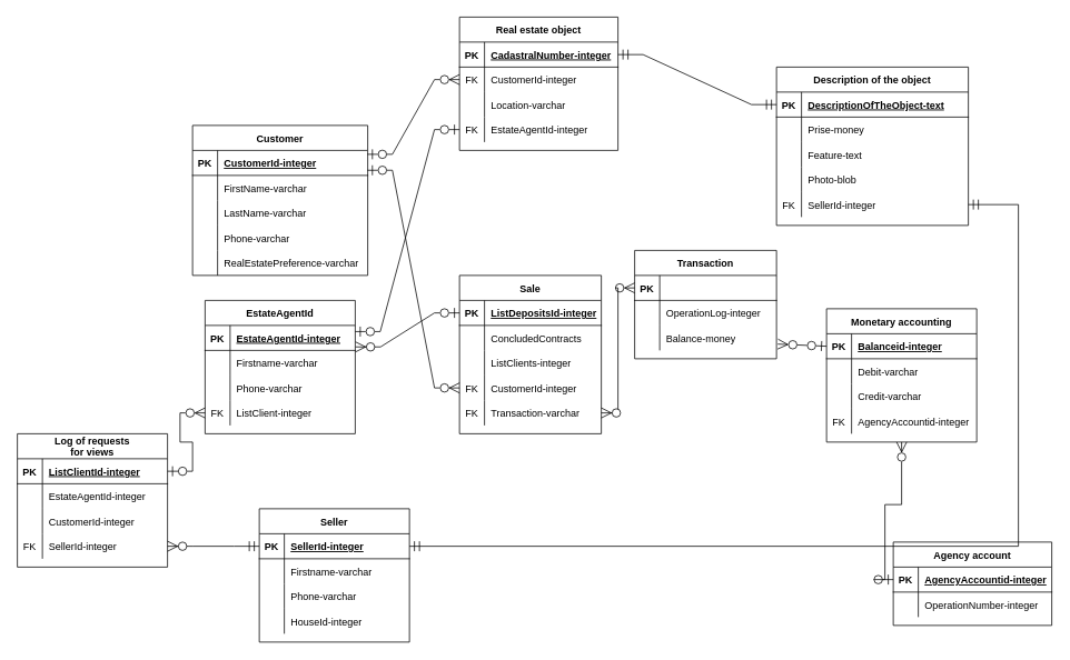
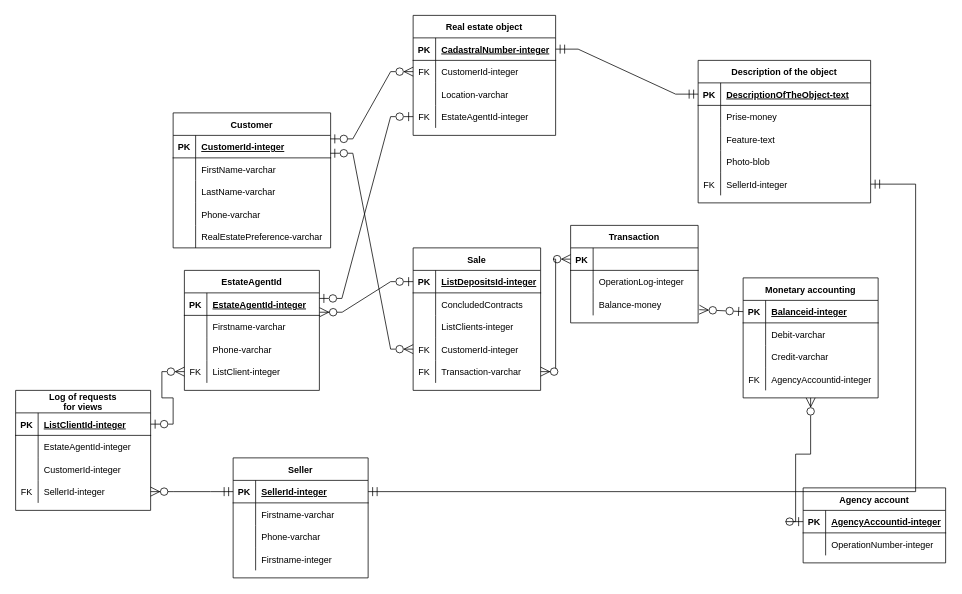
- <mxCell id="95" value="HouseId-integer" style="shape=partialRectangle;connectable=0;fillColor=none;top=0;left=0;bottom=0;right=0;align=left;spacingLeft=6;overflow=hidden;" parent="93" vertex="1"><mxGeometry x="30" width="150" height="30" as="geometry"><mxRectangle width="150" height="30" as="alternateBounds" /></mxGeometry></mxCell>
+ <mxCell id="95" value="Firstname-integer" style="shape=partialRectangle;connectable=0;fillColor=none;top=0;left=0;bottom=0;right=0;align=left;spacingLeft=6;overflow=hidden;" parent="93" vertex="1"><mxGeometry x="30" width="150" height="30" as="geometry"><mxRectangle width="150" height="30" as="alternateBounds" /></mxGeometry></mxCell>
